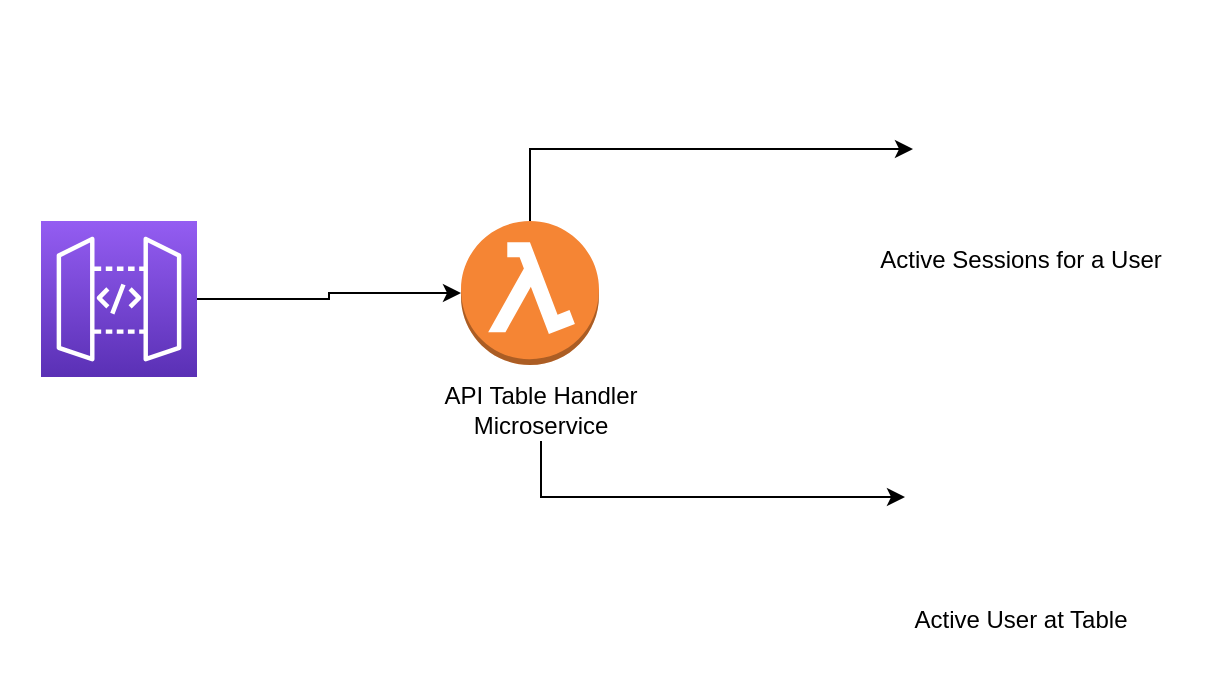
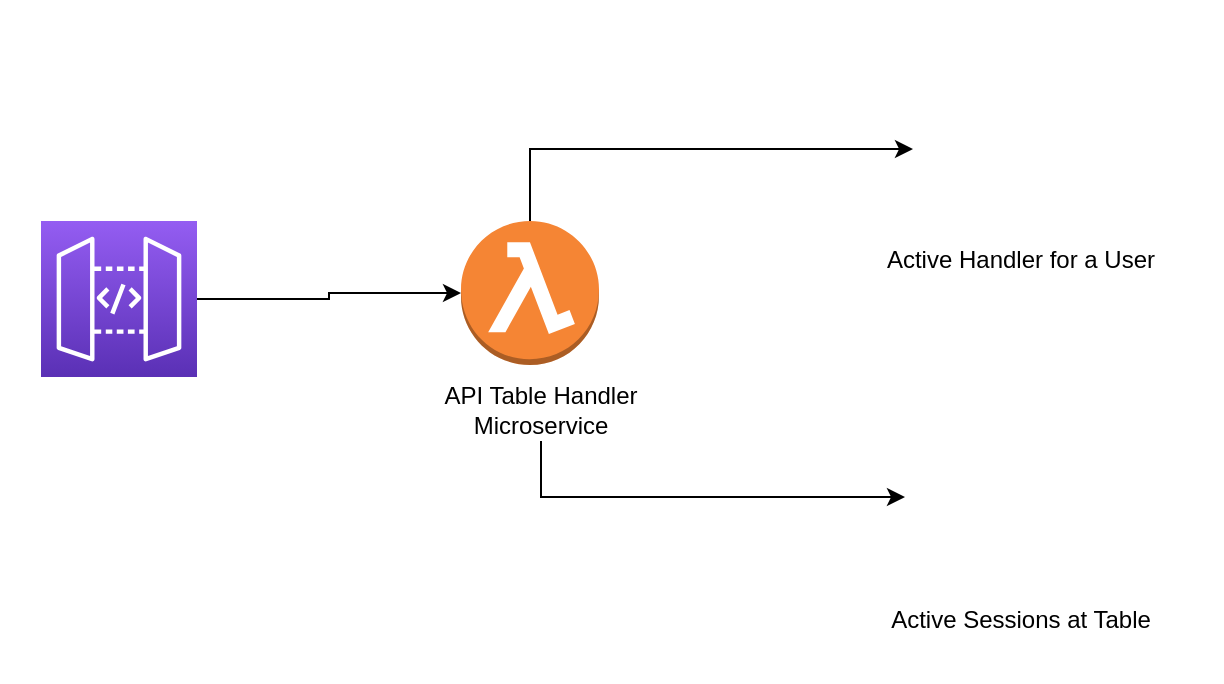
- <mxCell id="11" value="Active Sessions for a User" style="text;html=1;align=center;verticalAlign=middle;resizable=0;points=[];autosize=1;" vertex="1" parent="1"><mxGeometry x="430" y="120" width="160" height="20" as="geometry" /></mxCell>
+ <mxCell id="11" value="Active Handler for a User" style="text;html=1;align=center;verticalAlign=middle;resizable=0;points=[];autosize=1;" vertex="1" parent="1"><mxGeometry x="430" y="120" width="160" height="20" as="geometry" /></mxCell>
- <mxCell id="10" value="Active User at Table" style="text;html=1;align=center;verticalAlign=middle;resizable=0;points=[];autosize=1;" vertex="1" parent="1"><mxGeometry x="435" y="300" width="150" height="20" as="geometry" /></mxCell>
+ <mxCell id="10" value="Active Sessions at Table" style="text;html=1;align=center;verticalAlign=middle;resizable=0;points=[];autosize=1;" vertex="1" parent="1"><mxGeometry x="435" y="300" width="150" height="20" as="geometry" /></mxCell>
